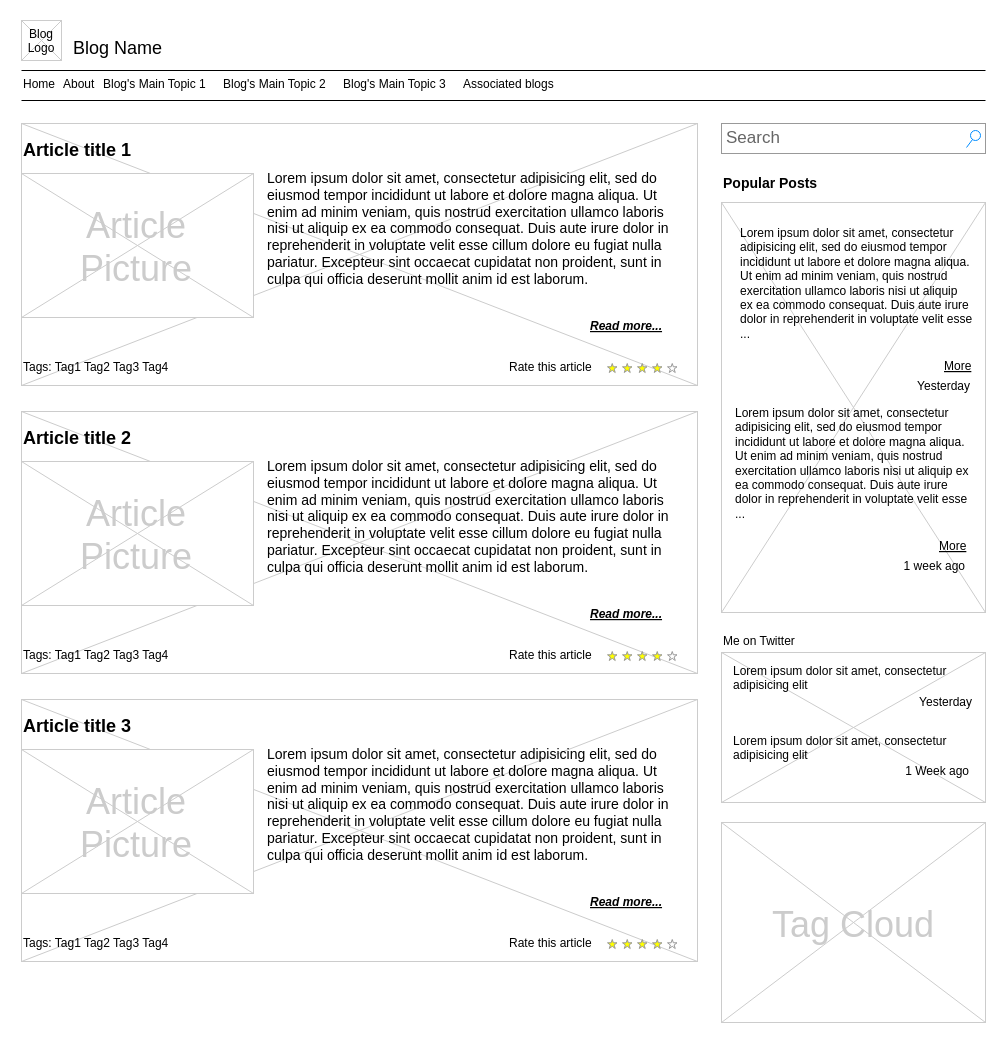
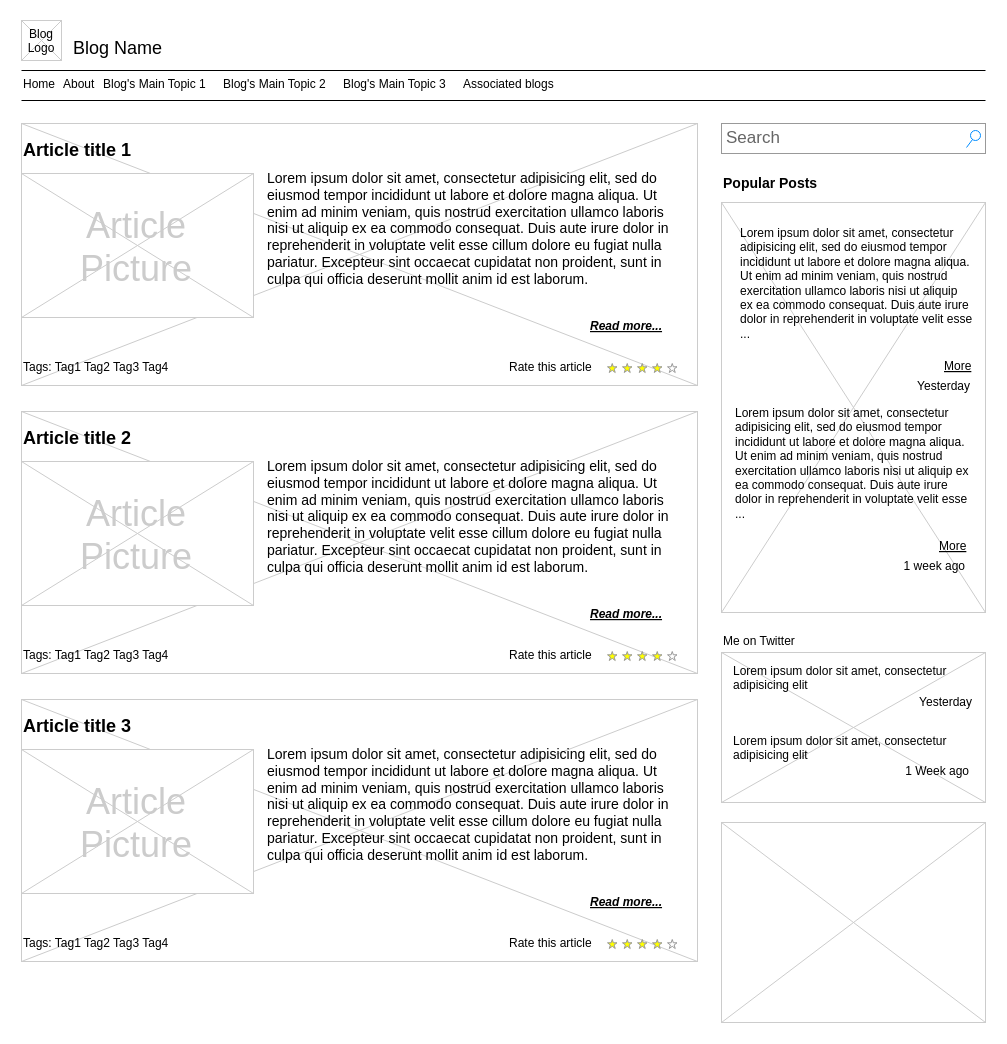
- <mxCell id="34" value="Tag Cloud" style="text;spacingTop=-5;align=center;verticalAlign=middle;fontSize=36;fontColor=#CCCCCC" parent="1" vertex="1"><mxGeometry x="721" y="822" width="264" height="200" as="geometry" /></mxCell>
